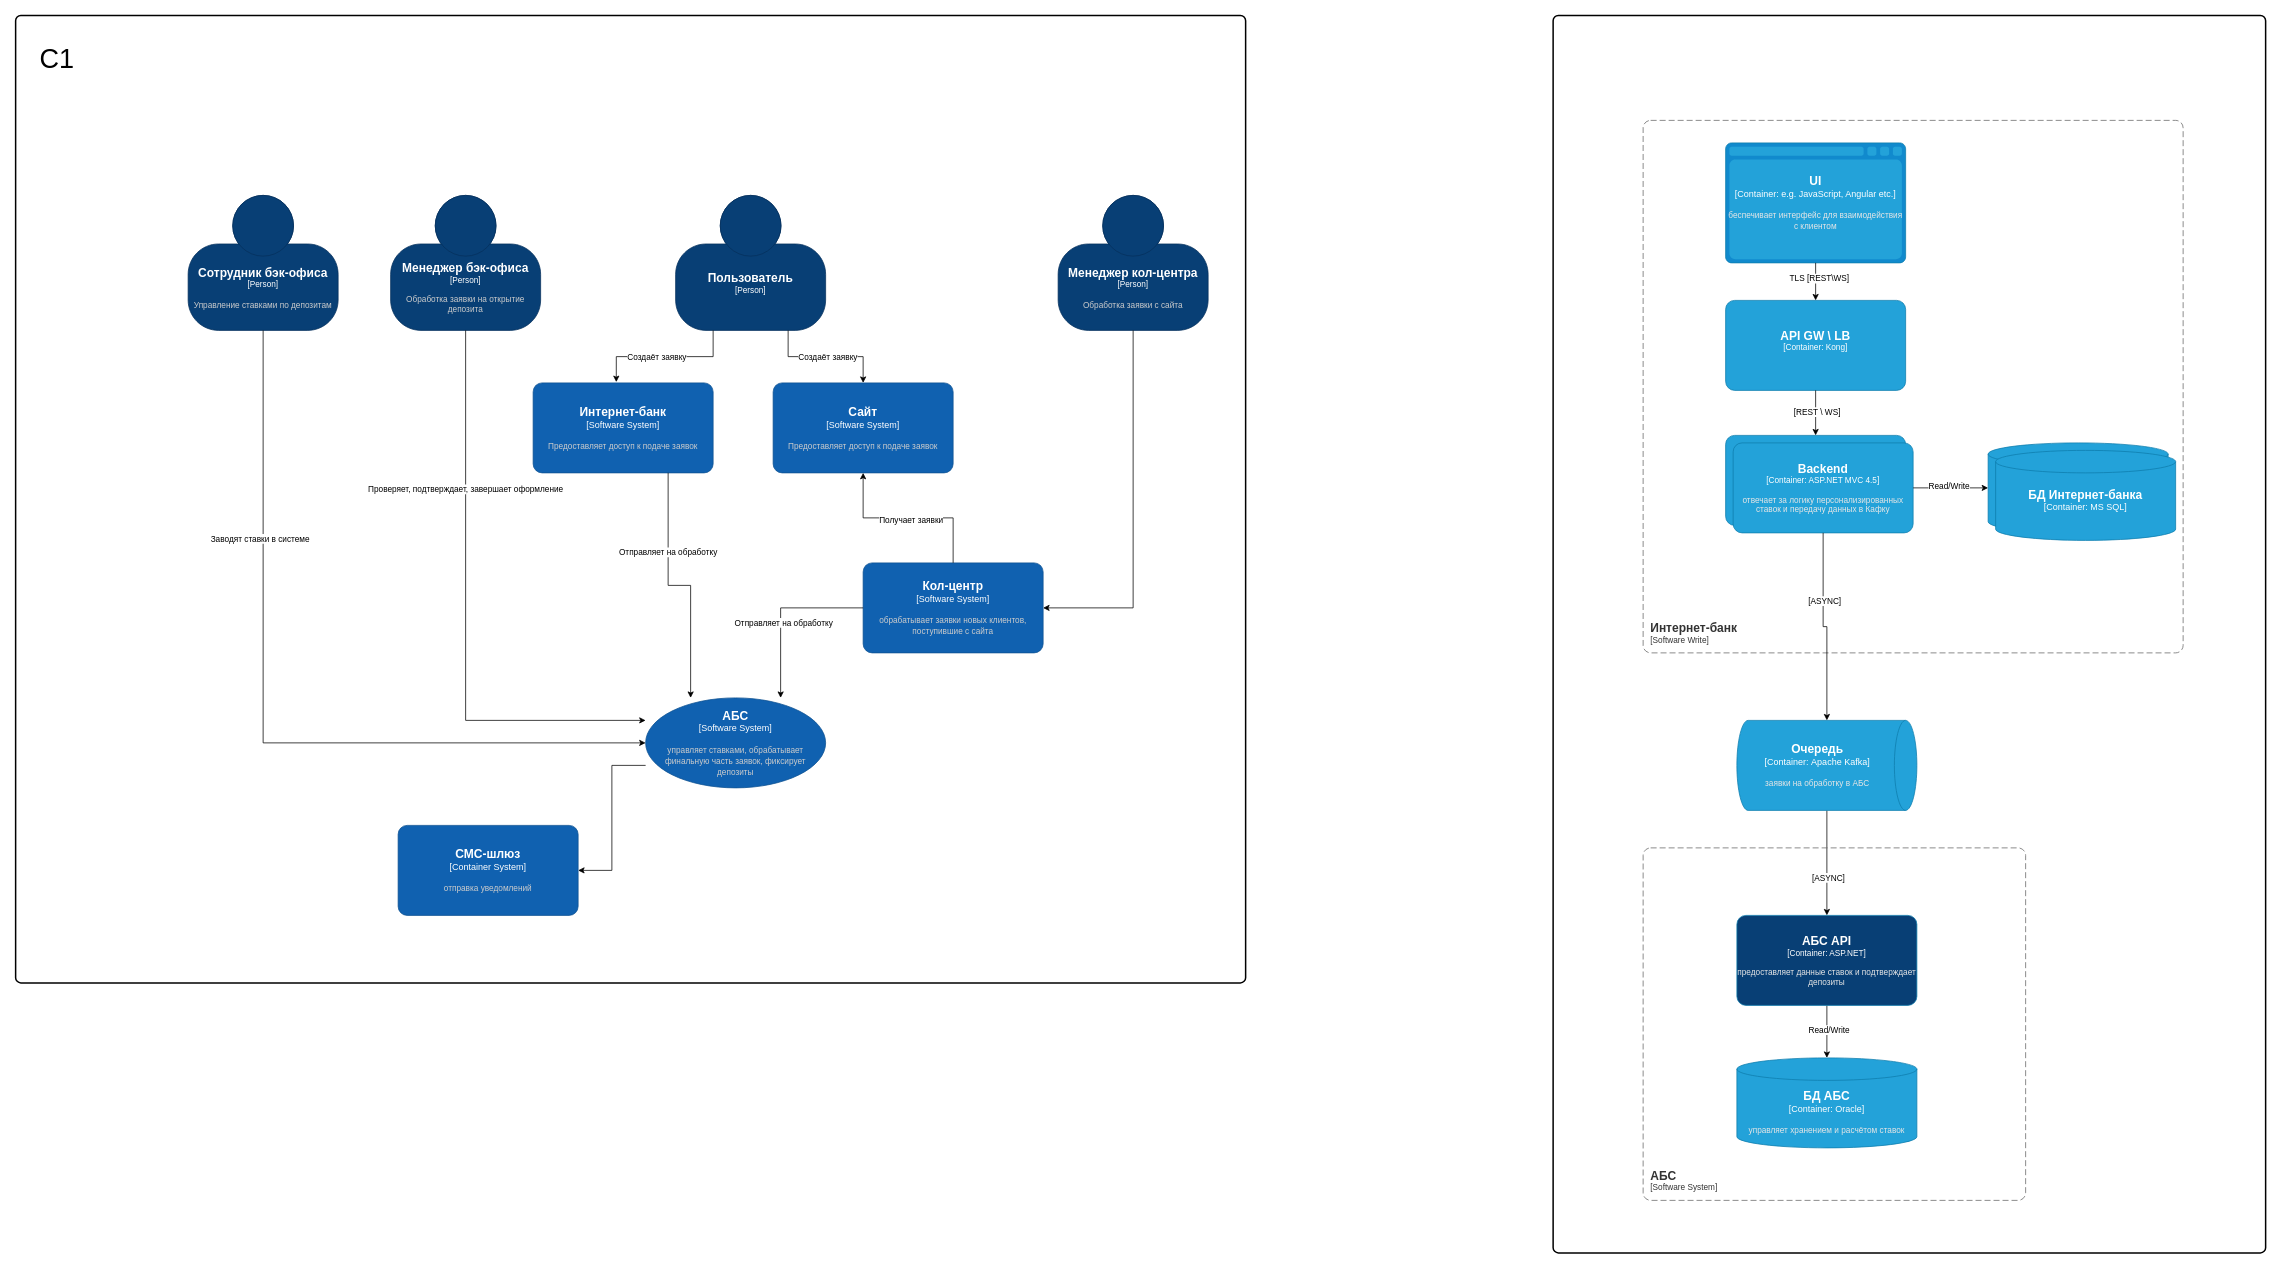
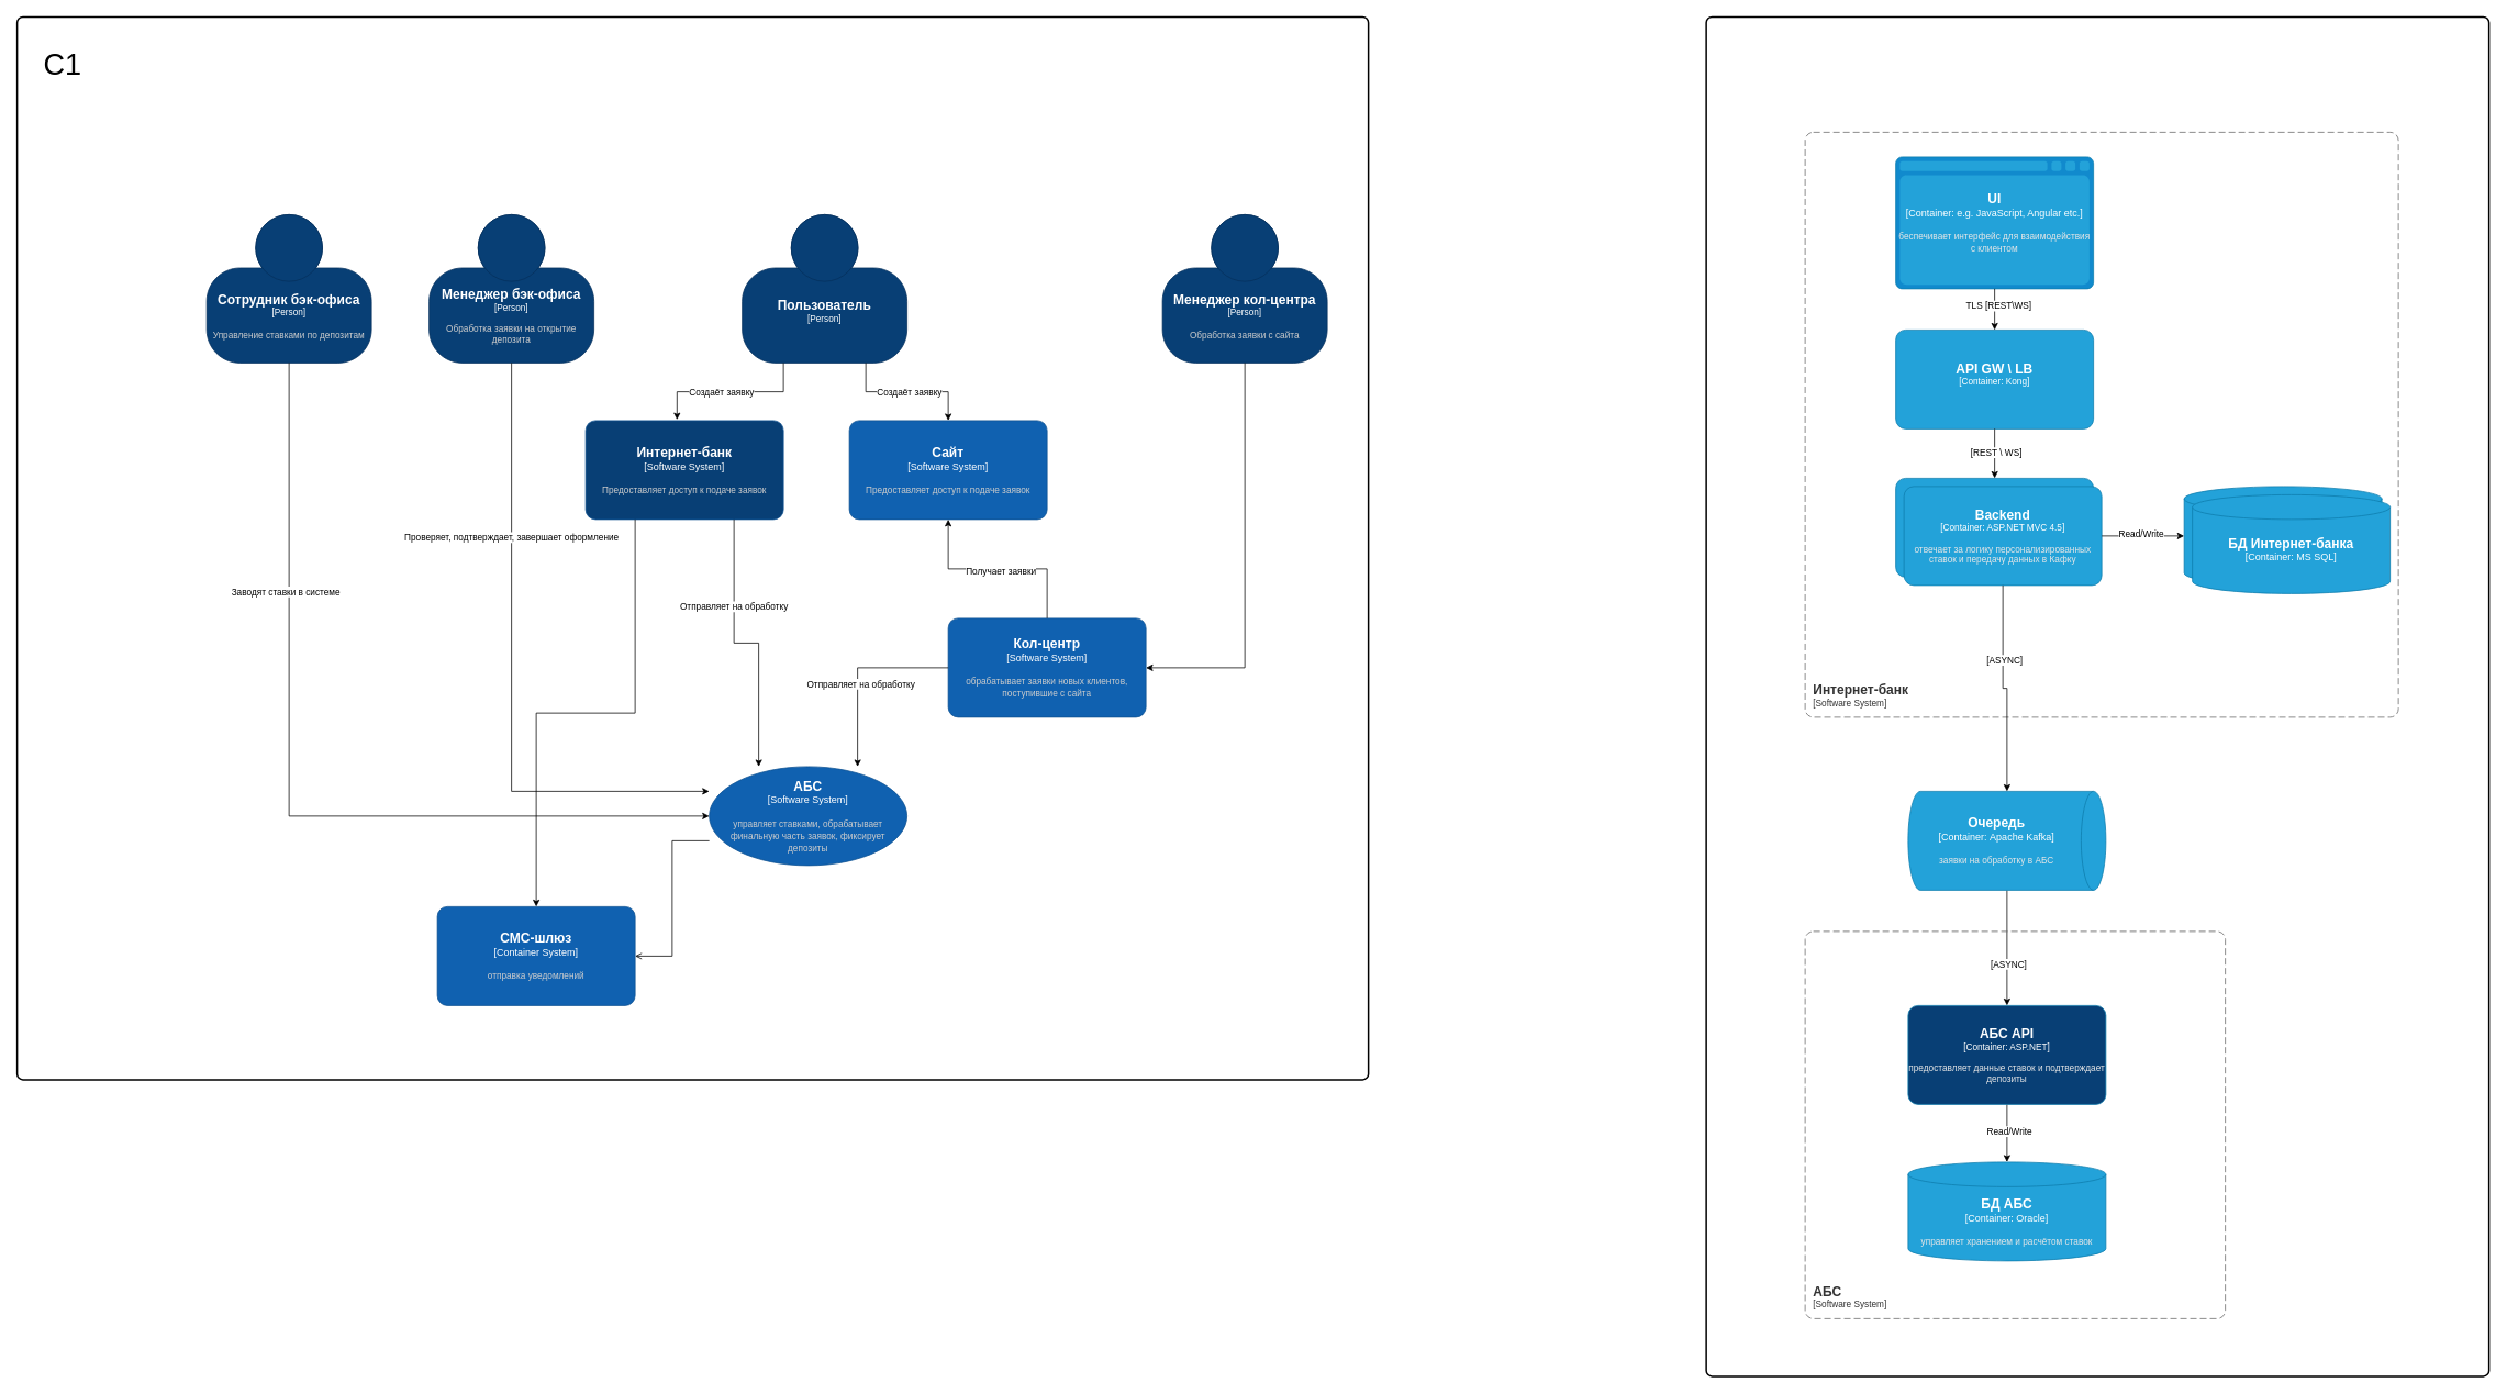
- <mxCell id="3" value="&lt;font style=&quot;font-size: 16px&quot;&gt;&lt;b&gt;Интернет-банк&lt;/b&gt;&lt;/font&gt;&lt;div&gt;[Software System]&lt;/div&gt;&lt;br&gt;&lt;div&gt;&lt;font style=&quot;font-size: 11px&quot;&gt;&lt;font color=&quot;#cccccc&quot;&gt;Предоставляет доступ к подаче заявок&lt;/font&gt;&lt;/div&gt;" style="rounded=1;whiteSpace=wrap;html=1;labelBackgroundColor=none;fillColor=#1061B0;fontColor=#ffffff;align=center;arcSize=10;strokeColor=#0D5091;metaEdit=1;resizable=0;points=[[0.25,0,0],[0.5,0,0],[0.75,0,0],[1,0.25,0],[1,0.5,0],[1,0.75,0],[0.75,1,0],[0.5,1,0],[0.25,1,0],[0,0.75,0],[0,0.5,0],[0,0.25,0]];" parent="1" vertex="1"><mxGeometry x="710" y="510" width="240" height="120" as="geometry" /></mxCell>
+ <mxCell id="3" value="&lt;font style=&quot;font-size: 16px&quot;&gt;&lt;b&gt;Интернет-банк&lt;/b&gt;&lt;/font&gt;&lt;div&gt;[Software System]&lt;/div&gt;&lt;br&gt;&lt;div&gt;&lt;font style=&quot;font-size: 11px&quot;&gt;&lt;font color=&quot;#cccccc&quot;&gt;Предоставляет доступ к подаче заявок&lt;/font&gt;&lt;/div&gt;" style="rounded=1;whiteSpace=wrap;html=1;labelBackgroundColor=none;fillColor=#083f75;fontColor=#ffffff;align=center;arcSize=10;strokeColor=#0D5091;metaEdit=1;resizable=0;points=[[0.25,0,0],[0.5,0,0],[0.75,0,0],[1,0.25,0],[1,0.5,0],[1,0.75,0],[0.75,1,0],[0.5,1,0],[0.25,1,0],[0,0.75,0],[0,0.5,0],[0,0.25,0]];" parent="1" vertex="1"><mxGeometry x="710" y="510" width="240" height="120" as="geometry" /></mxCell>
- <mxCell id="32" value="&lt;font style=&quot;font-size: 16px&quot;&gt;&lt;b&gt;&lt;div style=&quot;text-align: left&quot;&gt;Интернет-банк&lt;/div&gt;&lt;/b&gt;&lt;/font&gt;&lt;div style=&quot;text-align: left&quot;&gt;[Software Write]&lt;/div&gt;" style="rounded=1;fontSize=11;whiteSpace=wrap;html=1;dashed=1;arcSize=20;fillColor=none;strokeColor=#666666;fontColor=#333333;labelBackgroundColor=none;align=left;verticalAlign=bottom;labelBorderColor=none;spacingTop=0;spacing=10;dashPattern=8 4;metaEdit=1;rotatable=0;perimeter=rectanglePerimeter;noLabel=0;labelPadding=0;allowArrows=0;connectable=0;expand=0;recursiveResize=0;editable=1;pointerEvents=0;absoluteArcSize=1;points=[[0.25,0,0],[0.5,0,0],[0.75,0,0],[1,0.25,0],[1,0.5,0],[1,0.75,0],[0.75,1,0],[0.5,1,0],[0.25,1,0],[0,0.75,0],[0,0.5,0],[0,0.25,0]];" parent="30" vertex="1"><mxGeometry x="120" y="140" width="720" height="710" as="geometry" /></mxCell>
+ <mxCell id="32" value="&lt;font style=&quot;font-size: 16px&quot;&gt;&lt;b&gt;&lt;div style=&quot;text-align: left&quot;&gt;Интернет-банк&lt;/div&gt;&lt;/b&gt;&lt;/font&gt;&lt;div style=&quot;text-align: left&quot;&gt;[Software System]&lt;/div&gt;" style="rounded=1;fontSize=11;whiteSpace=wrap;html=1;dashed=1;arcSize=20;fillColor=none;strokeColor=#666666;fontColor=#333333;labelBackgroundColor=none;align=left;verticalAlign=bottom;labelBorderColor=none;spacingTop=0;spacing=10;dashPattern=8 4;metaEdit=1;rotatable=0;perimeter=rectanglePerimeter;noLabel=0;labelPadding=0;allowArrows=0;connectable=0;expand=0;recursiveResize=0;editable=1;pointerEvents=0;absoluteArcSize=1;points=[[0.25,0,0],[0.5,0,0],[0.75,0,0],[1,0.25,0],[1,0.5,0],[1,0.75,0],[0.75,1,0],[0.5,1,0],[0.25,1,0],[0,0.75,0],[0,0.5,0],[0,0.25,0]];" parent="30" vertex="1"><mxGeometry x="120" y="140" width="720" height="710" as="geometry" /></mxCell>
+ <mxCell id="13" style="edgeStyle=orthogonalEdgeStyle;rounded=0;orthogonalLoop=1;jettySize=auto;html=1;exitX=0.25;exitY=1;exitDx=0;exitDy=0;exitPerimeter=0;entryX=0.5;entryY=0;entryDx=0;entryDy=0;entryPerimeter=0;" parent="1" source="3" target="7" edge="1"><mxGeometry relative="1" as="geometry" /></mxCell>
- <mxCell id="22" style="edgeStyle=orthogonalEdgeStyle;rounded=0;orthogonalLoop=1;jettySize=auto;html=1;exitX=0;exitY=0.75;exitDx=0;exitDy=0;exitPerimeter=0;entryX=1;entryY=0.5;entryDx=0;entryDy=0;entryPerimeter=0;" parent="1" source="5" target="7" edge="1"><mxGeometry relative="1" as="geometry" /></mxCell>
+ <mxCell id="22" style="edgeStyle=orthogonalEdgeStyle;rounded=0;orthogonalLoop=1;jettySize=auto;html=1;exitX=0;exitY=0.75;exitDx=0;exitDy=0;exitPerimeter=0;entryX=1;entryY=0.5;entryDx=0;entryDy=0;entryPerimeter=0;endArrow=open;" parent="1" source="5" target="7" edge="1"><mxGeometry relative="1" as="geometry" /></mxCell>
